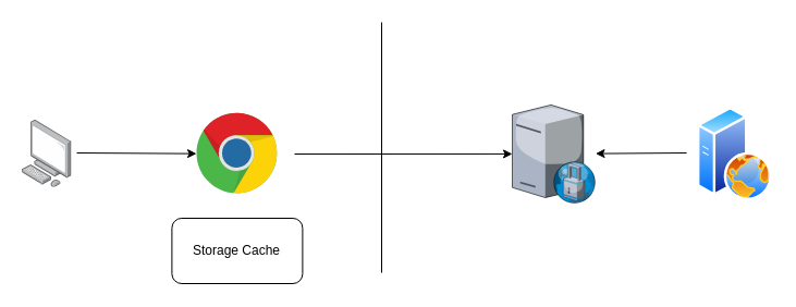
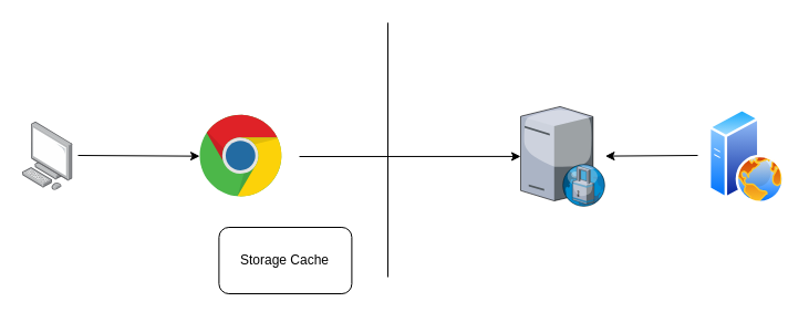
- <mxCell id="10" value="Storage Cache" style="rounded=1;whiteSpace=wrap;html=1;" vertex="1" parent="1"><mxGeometry x="157.4" y="200" width="120" height="60" as="geometry" /></mxCell>
+ <mxCell id="10" value="Storage Cache" style="rounded=1;whiteSpace=wrap;html=1;" vertex="1" parent="1"><mxGeometry x="197.4" y="205" width="120" height="60" as="geometry" /></mxCell>
